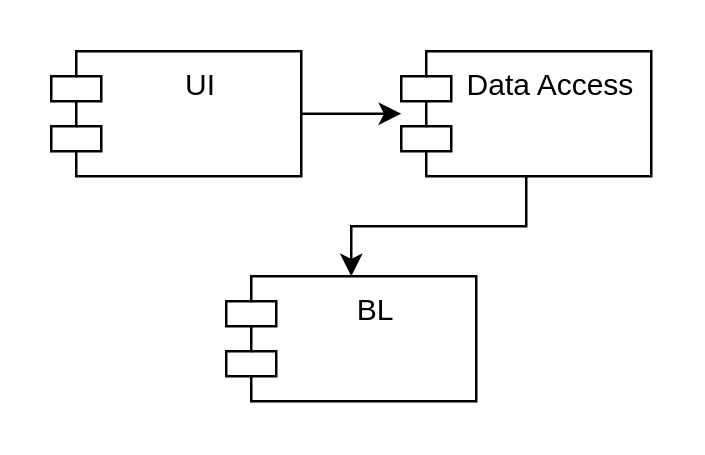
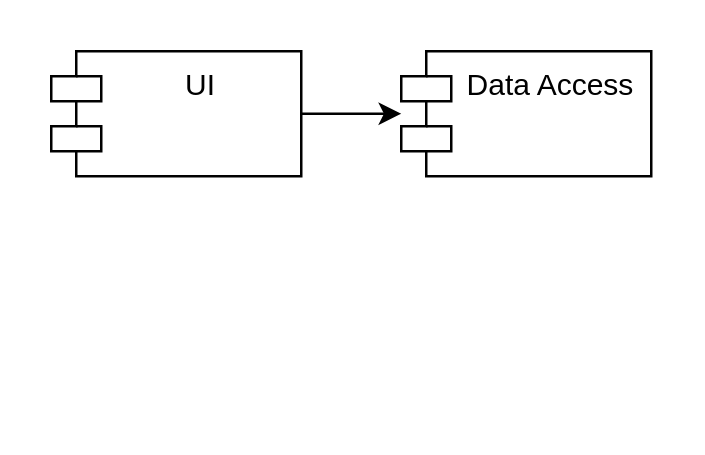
- <mxCell id="3" style="edgeStyle=orthogonalEdgeStyle;rounded=0;orthogonalLoop=1;jettySize=auto;html=1;" edge="1" parent="1" source="4" target="2"><mxGeometry relative="1" as="geometry" /></mxCell>
- <mxCell id="2" value="BL" style="shape=module;align=left;spacingLeft=20;align=center;verticalAlign=top;whiteSpace=wrap;html=1;" parent="1" vertex="1"><mxGeometry x="90" y="110" width="100" height="50" as="geometry" /></mxCell>
